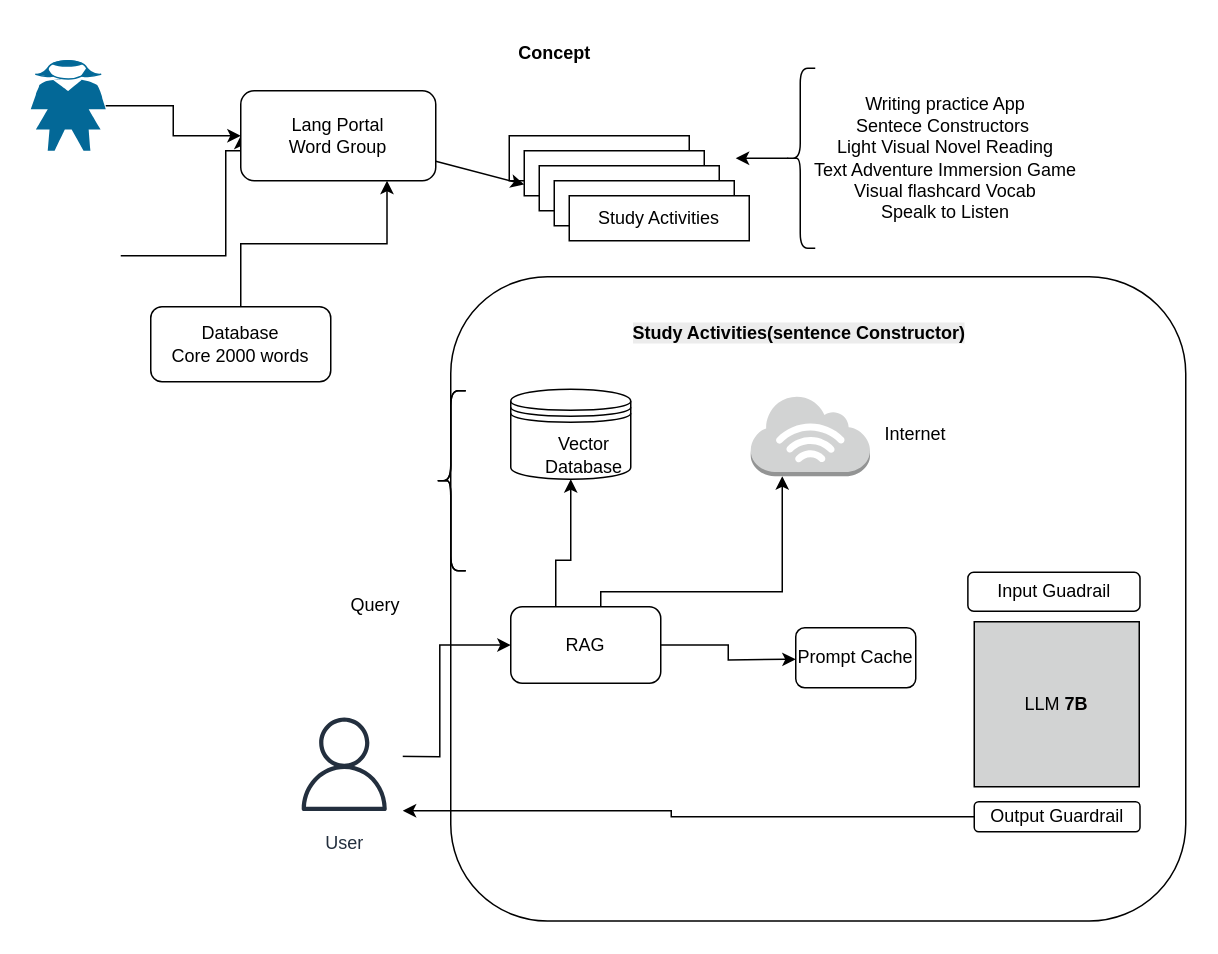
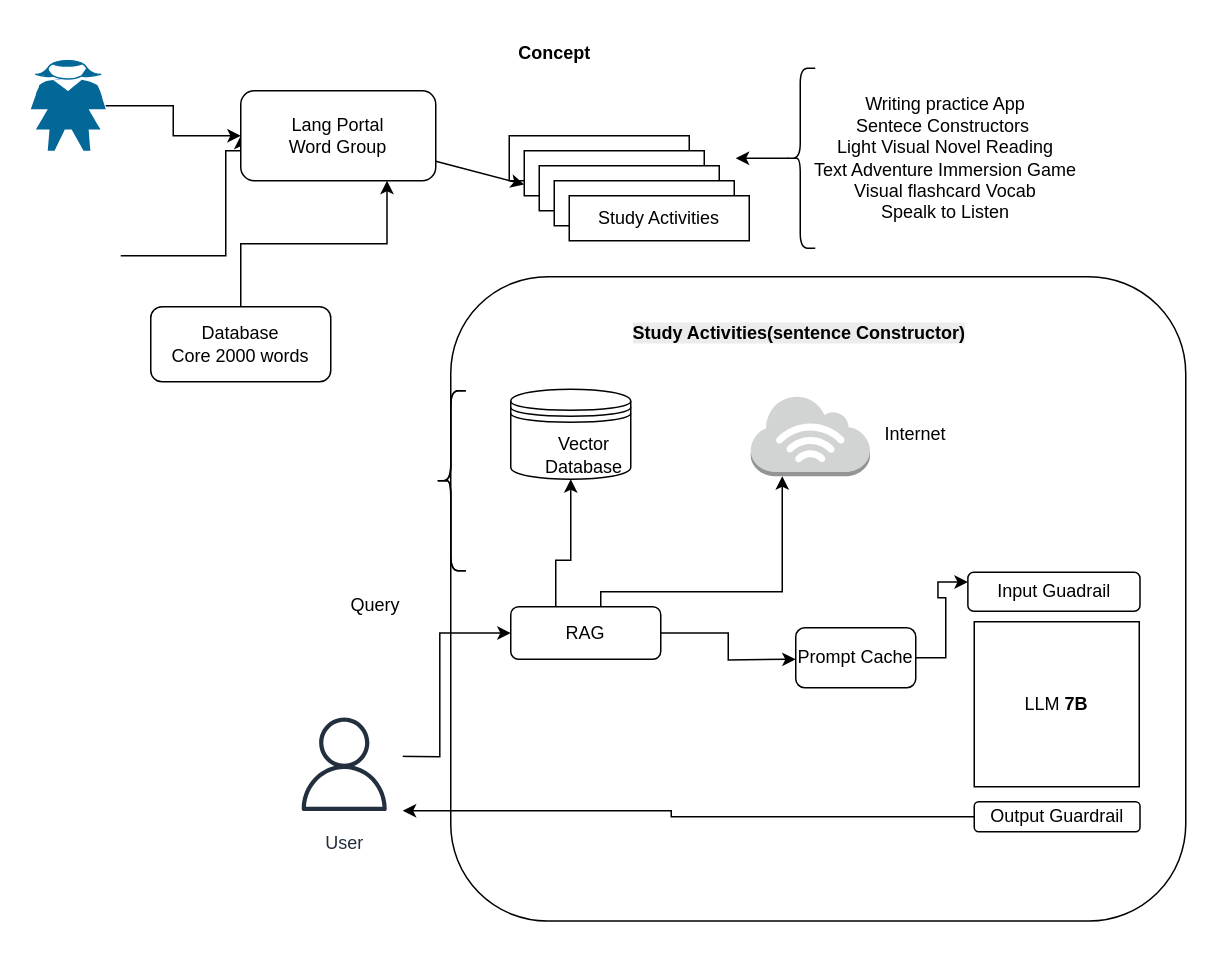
+ <mxCell id="15" style="edgeStyle=orthogonalEdgeStyle;rounded=0;orthogonalLoop=1;jettySize=auto;html=1;entryX=0;entryY=0.25;entryDx=0;entryDy=0;" edge="1" parent="1" source="16" target="14"><mxGeometry relative="1" as="geometry" /></mxCell>
- <mxCell id="8" value="RAG" style="rounded=1;whiteSpace=wrap;html=1;" vertex="1" parent="1"><mxGeometry x="340" y="404" width="100" height="51" as="geometry" /></mxCell>
+ <mxCell id="8" value="RAG" style="rounded=1;whiteSpace=wrap;html=1;" vertex="1" parent="1"><mxGeometry x="340" y="404" width="100" height="35" as="geometry" /></mxCell>
- <mxCell id="5" value="LLM &lt;b&gt;7B&lt;/b&gt;" style="whiteSpace=wrap;html=1;aspect=fixed;fillColor=#d2d3d3;" vertex="1" parent="4"><mxGeometry x="89" y="20" width="110" height="110" as="geometry" /></mxCell>
+ <mxCell id="5" value="LLM &lt;b&gt;7B&lt;/b&gt;" style="whiteSpace=wrap;html=1;aspect=fixed;" vertex="1" parent="4"><mxGeometry x="89" y="20" width="110" height="110" as="geometry" /></mxCell>
